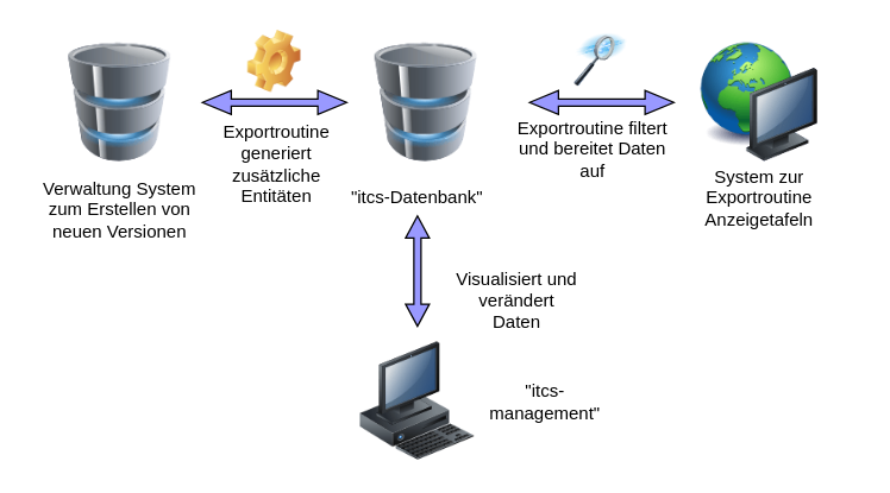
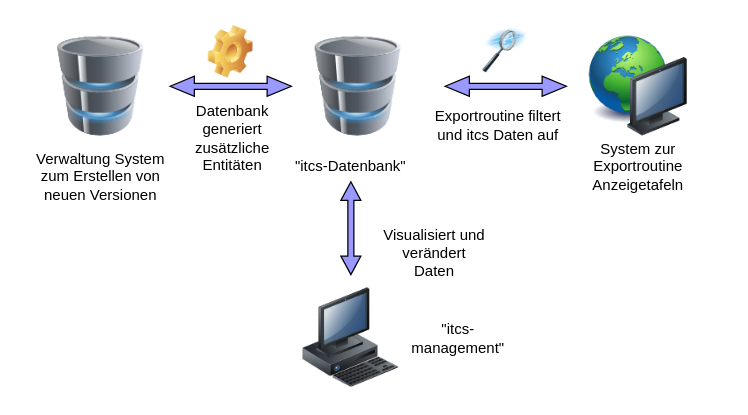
- <mxCell id="14" value="Exportroutine filtert und bereitet Daten auf" style="text;html=1;align=center;verticalAlign=middle;whiteSpace=wrap;rounded=0;" parent="1" vertex="1"><mxGeometry x="345" y="80" width="106.1" height="40" as="geometry" /></mxCell>
+ <mxCell id="14" value="Exportroutine filtert und itcs Daten auf" style="text;html=1;align=center;verticalAlign=middle;whiteSpace=wrap;rounded=0;" parent="1" vertex="1"><mxGeometry x="345" y="80" width="106.1" height="40" as="geometry" /></mxCell>
- <mxCell id="16" value="Exportroutine&lt;div&gt;generiert zusätzliche Entitäten&lt;/div&gt;" style="text;html=1;align=center;verticalAlign=middle;whiteSpace=wrap;rounded=0;" parent="1" vertex="1"><mxGeometry x="130.85" y="90" width="109.15" height="40" as="geometry" /></mxCell>
+ <mxCell id="16" value="Datenbank&lt;div&gt;generiert zusätzliche Entitäten&lt;/div&gt;" style="text;html=1;align=center;verticalAlign=middle;whiteSpace=wrap;rounded=0;" parent="1" vertex="1"><mxGeometry x="130.85" y="90" width="109.15" height="40" as="geometry" /></mxCell>
